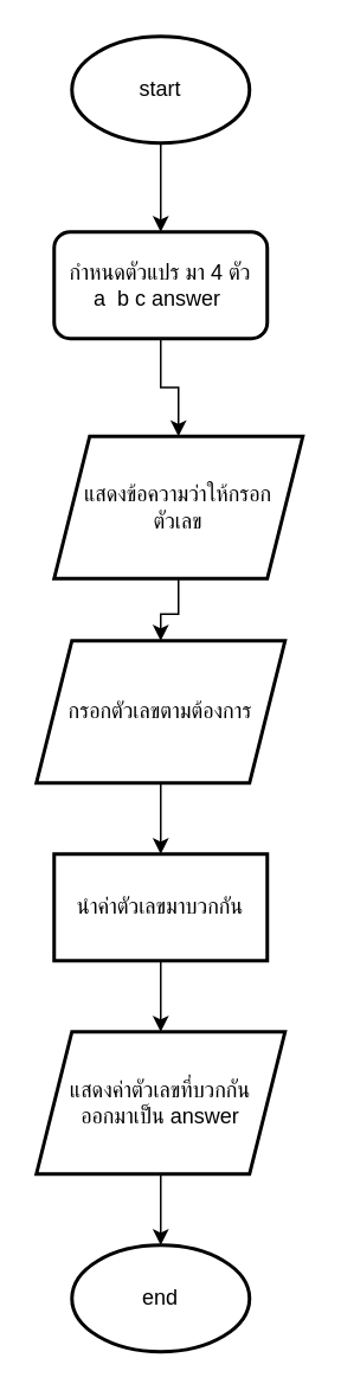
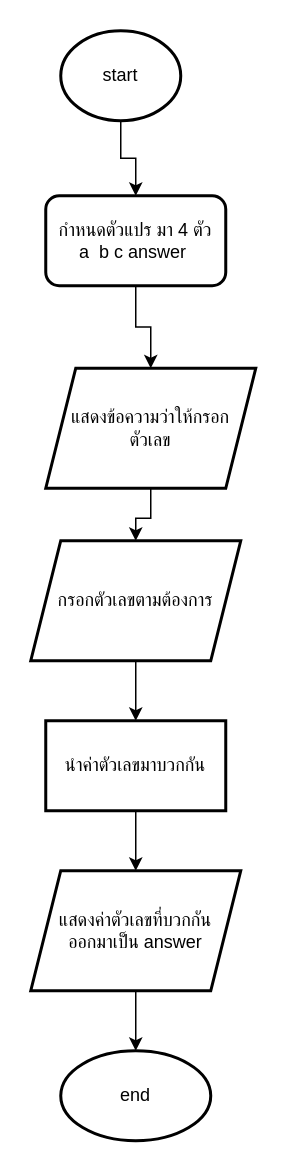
- <mxCell id="3" value="start" style="strokeWidth=2;html=1;shape=mxgraph.flowchart.start_1;whiteSpace=wrap;" vertex="1" parent="1"><mxGeometry x="40" y="20" width="100" height="60" as="geometry" /></mxCell>
+ <mxCell id="3" value="start" style="strokeWidth=2;html=1;shape=mxgraph.flowchart.start_1;whiteSpace=wrap;" vertex="1" parent="1"><mxGeometry x="40" y="20" width="80" height="60" as="geometry" /></mxCell>
